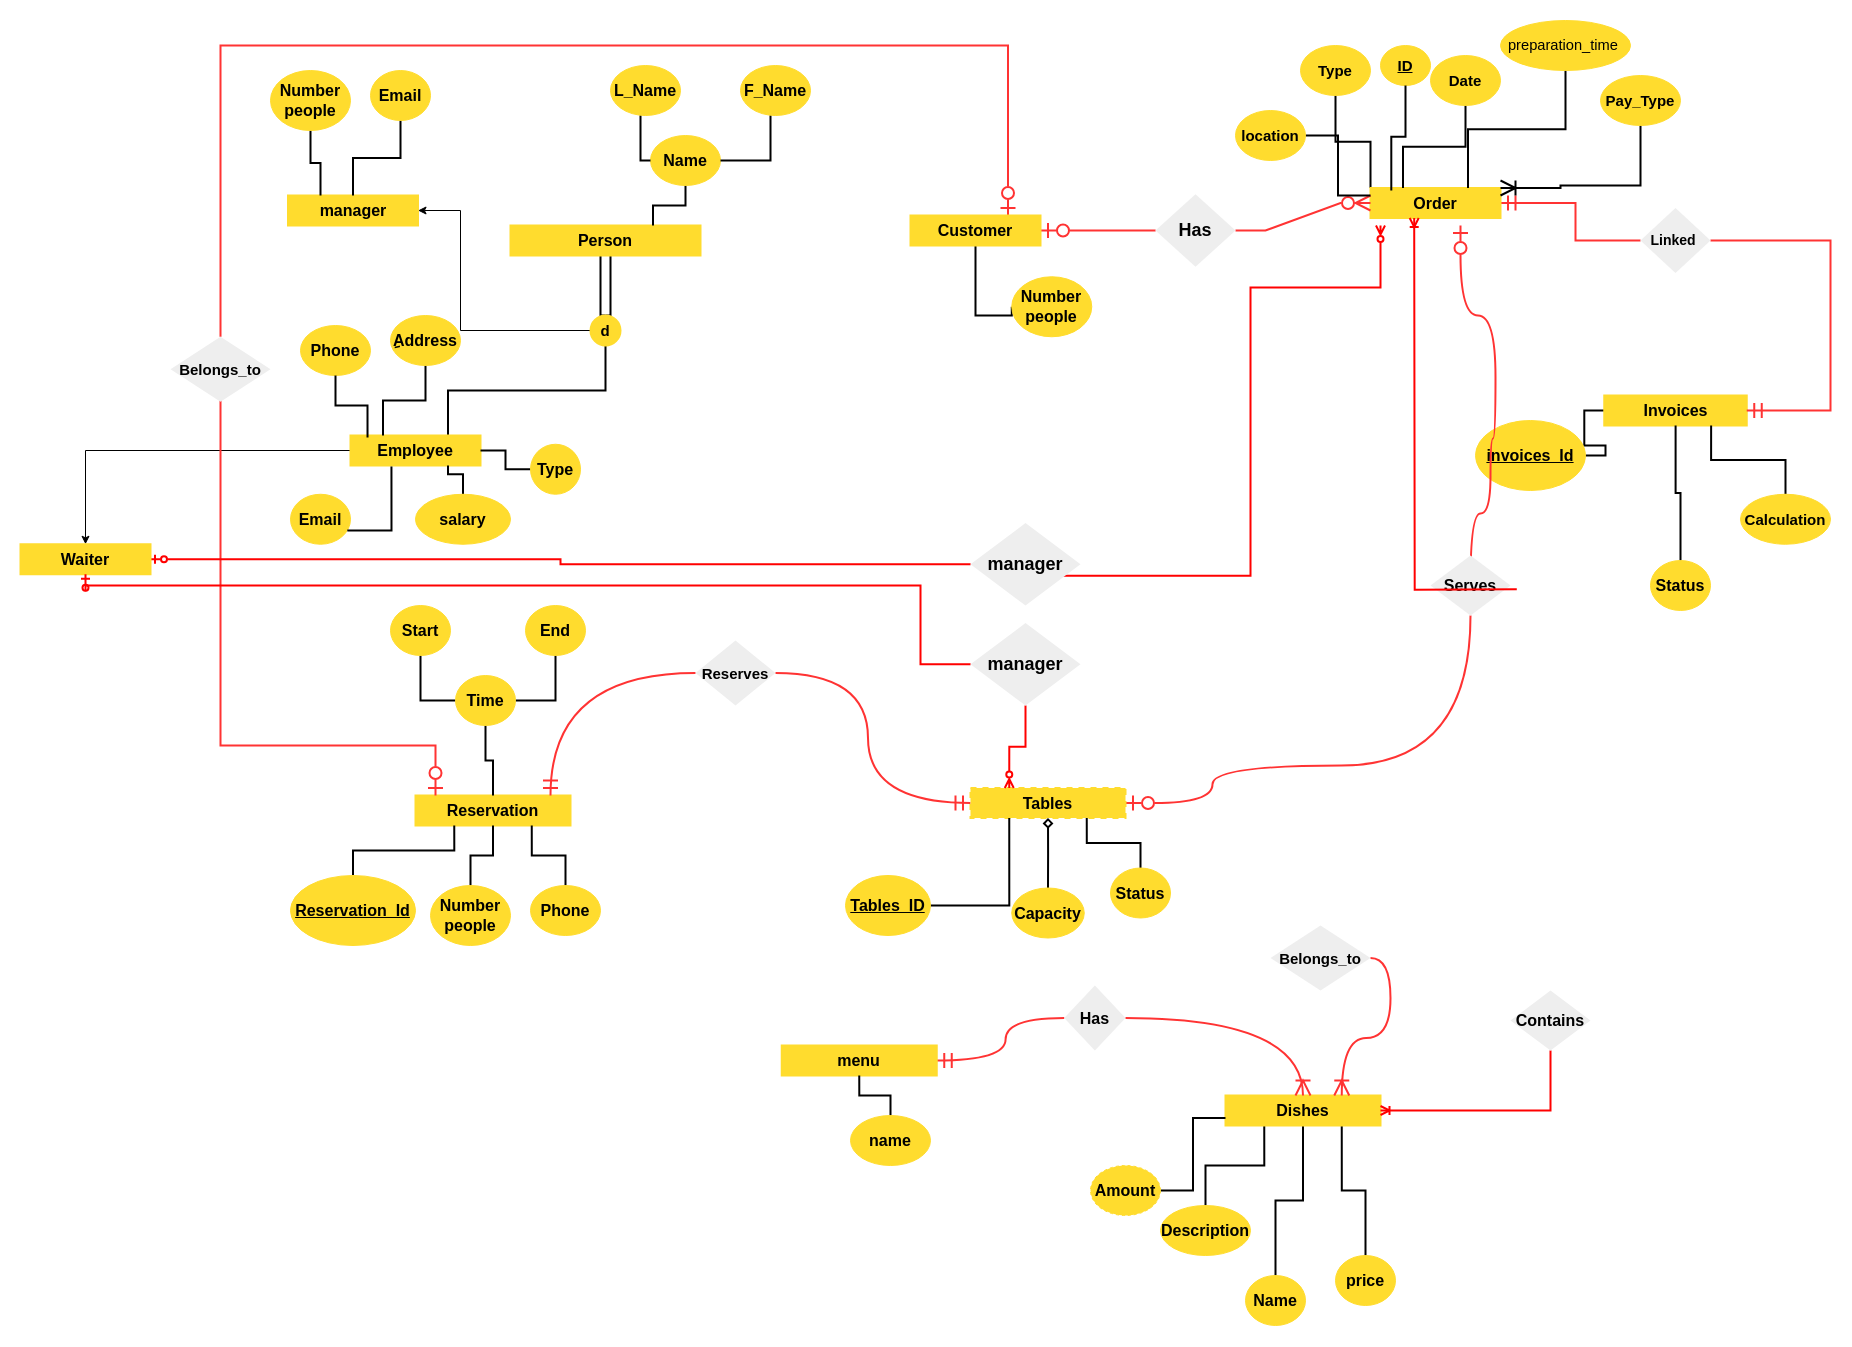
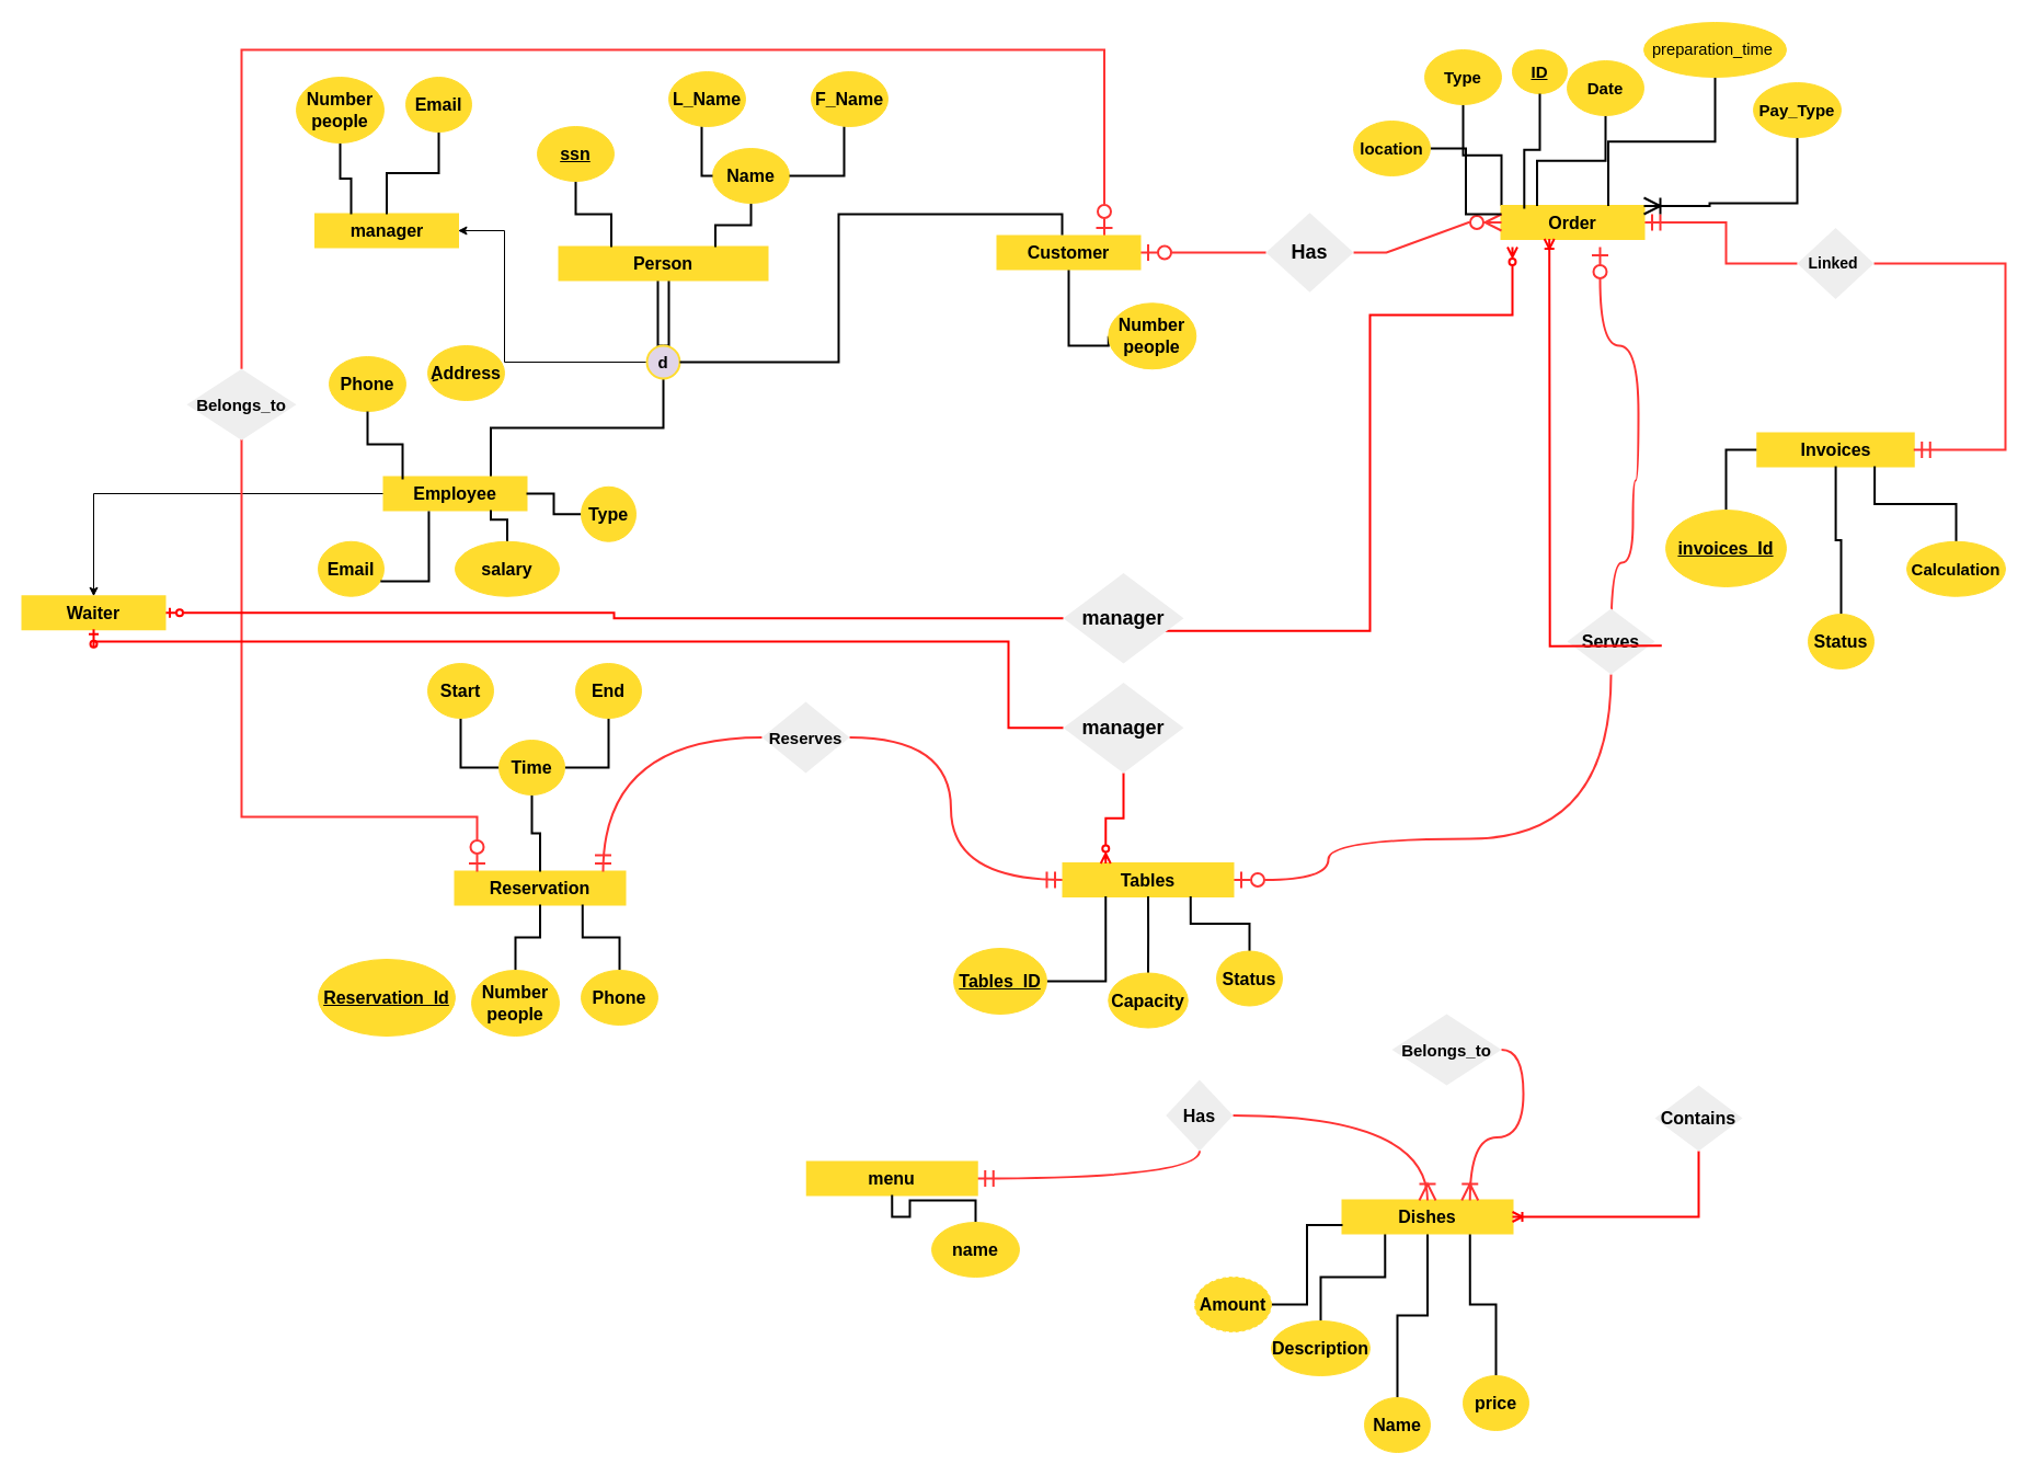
+ <mxCell id="12" value="&lt;font color=&quot;#000000&quot; style=&quot;font-size: 16px;&quot;&gt;&lt;b style=&quot;&quot;&gt;&lt;u style=&quot;&quot;&gt;ssn&lt;/u&gt;&lt;/b&gt;&lt;/font&gt;" style="ellipse;whiteSpace=wrap;html=1;fillColor=#FFDC2E;gradientColor=none;strokeColor=#FFDC2E;" parent="1" vertex="1"><mxGeometry x="490" y="115" width="70" height="50" as="geometry" /></mxCell>
+ <mxCell id="11" style="edgeStyle=orthogonalEdgeStyle;rounded=0;orthogonalLoop=1;jettySize=auto;html=1;entryX=0.25;entryY=0;entryDx=0;entryDy=0;strokeWidth=2;endArrow=none;endFill=0;" parent="1" source="12" target="4" edge="1"><mxGeometry relative="1" as="geometry" /></mxCell>
+ <mxCell id="22" style="edgeStyle=orthogonalEdgeStyle;rounded=0;orthogonalLoop=1;jettySize=auto;html=1;entryX=0.454;entryY=-0.033;entryDx=0;entryDy=0;entryPerimeter=0;strokeWidth=2;endArrow=none;endFill=0;" parent="1" source="21" target="16" edge="1"><mxGeometry relative="1" as="geometry" /></mxCell>
- <mxCell id="21" value="&lt;font color=&quot;#000000&quot; style=&quot;font-size: 15px;&quot;&gt;&lt;b&gt;d&lt;/b&gt;&lt;/font&gt;" style="ellipse;whiteSpace=wrap;html=1;strokeWidth=2;strokeColor=#FFDC2E;fillColor=#FFDC2E;" parent="1" vertex="1"><mxGeometry x="590" y="315" width="30" height="30" as="geometry" /></mxCell>
+ <mxCell id="21" value="&lt;font color=&quot;#000000&quot; style=&quot;font-size: 15px;&quot;&gt;&lt;b&gt;d&lt;/b&gt;&lt;/font&gt;" style="ellipse;whiteSpace=wrap;html=1;strokeWidth=2;strokeColor=#FFDC2E;fillColor=#e1d5e7;" parent="1" vertex="1"><mxGeometry x="590" y="315" width="30" height="30" as="geometry" /></mxCell>
- <mxCell id="31" style="edgeStyle=orthogonalEdgeStyle;rounded=0;orthogonalLoop=1;jettySize=auto;html=1;entryX=0.25;entryY=0;entryDx=0;entryDy=0;strokeWidth=2;endArrow=none;endFill=0;" parent="1" source="32" target="19" edge="1"><mxGeometry relative="1" as="geometry" /></mxCell>
- <mxCell id="57" value="&lt;font color=&quot;#000000&quot;&gt;&lt;span style=&quot;font-size: 16px;&quot;&gt;&lt;b&gt;&lt;u&gt;invoices_Id&lt;/u&gt;&lt;/b&gt;&lt;/span&gt;&lt;/font&gt;" style="ellipse;whiteSpace=wrap;html=1;fillColor=#FFDC2E;gradientColor=none;strokeColor=#FFDC2E;" parent="1" vertex="1"><mxGeometry x="1475" y="420" width="110" height="70" as="geometry" /></mxCell>
+ <mxCell id="57" value="&lt;font color=&quot;#000000&quot;&gt;&lt;span style=&quot;font-size: 16px;&quot;&gt;&lt;b&gt;&lt;u&gt;invoices_Id&lt;/u&gt;&lt;/b&gt;&lt;/span&gt;&lt;/font&gt;" style="ellipse;whiteSpace=wrap;html=1;fillColor=#FFDC2E;gradientColor=none;strokeColor=#FFDC2E;" parent="1" vertex="1"><mxGeometry x="1520" y="465" width="110" height="70" as="geometry" /></mxCell>
- <mxCell id="41" value="&lt;font color=&quot;#000000&quot;&gt;&lt;span style=&quot;font-size: 16px;&quot;&gt;&lt;span&gt;Tables&lt;/span&gt;&lt;/span&gt;&lt;/font&gt;" style="rounded=0;whiteSpace=wrap;html=1;fillColor=#FFDC2E;strokeColor=#FFDC2E;gradientColor=none;strokeWidth=2;gradientDirection=radial;fontStyle=1;dashed=1;" parent="1" vertex="1"><mxGeometry x="970" y="787.5" width="155" height="30" as="geometry" /></mxCell>
+ <mxCell id="41" value="&lt;font color=&quot;#000000&quot;&gt;&lt;span style=&quot;font-size: 16px;&quot;&gt;&lt;span&gt;Tables&lt;/span&gt;&lt;/span&gt;&lt;/font&gt;" style="rounded=0;whiteSpace=wrap;html=1;fillColor=#FFDC2E;strokeColor=#FFDC2E;gradientColor=none;strokeWidth=2;gradientDirection=radial;fontStyle=1" parent="1" vertex="1"><mxGeometry x="970" y="787.5" width="155" height="30" as="geometry" /></mxCell>
- <mxCell id="44" style="edgeStyle=orthogonalEdgeStyle;rounded=0;orthogonalLoop=1;jettySize=auto;html=1;strokeWidth=2;endArrow=diamond;endFill=0;" parent="1" source="45" target="41" edge="1"><mxGeometry relative="1" as="geometry" /></mxCell>
+ <mxCell id="44" style="edgeStyle=orthogonalEdgeStyle;rounded=0;orthogonalLoop=1;jettySize=auto;html=1;strokeWidth=2;endArrow=none;endFill=0;" parent="1" source="45" target="41" edge="1"><mxGeometry relative="1" as="geometry" /></mxCell>
- <mxCell id="49" style="edgeStyle=orthogonalEdgeStyle;rounded=0;orthogonalLoop=1;jettySize=auto;html=1;entryX=0.25;entryY=1;entryDx=0;entryDy=0;strokeWidth=2;endArrow=none;endFill=0;" parent="1" source="50" target="48" edge="1"><mxGeometry relative="1" as="geometry" /></mxCell>
- <mxCell id="43" value="&lt;font color=&quot;#000000&quot;&gt;&lt;span style=&quot;font-size: 16px;&quot;&gt;&lt;b&gt;&lt;u&gt;Tables_ID&lt;/u&gt;&lt;/b&gt;&lt;/span&gt;&lt;/font&gt;" style="ellipse;whiteSpace=wrap;html=1;fillColor=#FFDC2E;gradientColor=none;strokeColor=#FFDC2E;" parent="1" vertex="1"><mxGeometry x="845" y="875" width="85" height="60" as="geometry" /></mxCell>
+ <mxCell id="43" value="&lt;font color=&quot;#000000&quot;&gt;&lt;span style=&quot;font-size: 16px;&quot;&gt;&lt;b&gt;&lt;u&gt;Tables_ID&lt;/u&gt;&lt;/b&gt;&lt;/span&gt;&lt;/font&gt;" style="ellipse;whiteSpace=wrap;html=1;fillColor=#FFDC2E;gradientColor=none;strokeColor=#FFDC2E;" parent="1" vertex="1"><mxGeometry x="870" y="865" width="85" height="60" as="geometry" /></mxCell>
- <mxCell id="72" value="&lt;font color=&quot;#000000&quot;&gt;&lt;span style=&quot;font-size: 16px;&quot;&gt;&lt;b&gt;menu&lt;/b&gt;&lt;/span&gt;&lt;/font&gt;" style="rounded=0;whiteSpace=wrap;html=1;fillColor=#FFDC2E;strokeColor=#FFDC2E;gradientColor=none;strokeWidth=2;gradientDirection=radial;" parent="1" vertex="1"><mxGeometry x="781.25" y="1045" width="155" height="30" as="geometry" /></mxCell>
+ <mxCell id="72" value="&lt;font color=&quot;#000000&quot;&gt;&lt;span style=&quot;font-size: 16px;&quot;&gt;&lt;b&gt;menu&lt;/b&gt;&lt;/span&gt;&lt;/font&gt;" style="rounded=0;whiteSpace=wrap;html=1;fillColor=#FFDC2E;strokeColor=#FFDC2E;gradientColor=none;strokeWidth=2;gradientDirection=radial;" parent="1" vertex="1"><mxGeometry x="736.25" y="1060" width="155" height="30" as="geometry" /></mxCell>
